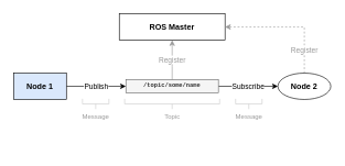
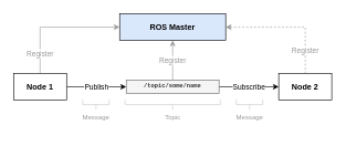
+ <mxCell id="6" value="Register" style="edgeStyle=orthogonalEdgeStyle;rounded=0;orthogonalLoop=1;jettySize=auto;html=1;entryX=0;entryY=0.5;entryDx=0;entryDy=0;strokeColor=#999999;fontColor=#999999;" parent="1" source="8" target="2" edge="1"><mxGeometry x="-0.684" relative="1" as="geometry"><Array as="points"><mxPoint x="60" y="40" /></Array><mxPoint as="offset" /></mxGeometry></mxCell>
- <mxCell id="2" value="ROS Master" style="rounded=0;whiteSpace=wrap;html=1;fontStyle=1" parent="1" vertex="1"><mxGeometry x="180" y="20" width="160" height="40" as="geometry" /></mxCell>
+ <mxCell id="2" value="ROS Master" style="rounded=0;whiteSpace=wrap;html=1;fontStyle=1;fillColor=#dae8fc;" parent="1" vertex="1"><mxGeometry x="180" y="20" width="160" height="40" as="geometry" /></mxCell>
- <mxCell id="8" value="Node 1" style="rounded=0;whiteSpace=wrap;html=1;fontStyle=1;fillColor=#dae8fc;" parent="1" vertex="1"><mxGeometry x="20" y="110" width="80" height="40" as="geometry" /></mxCell>
+ <mxCell id="8" value="Node 1" style="rounded=0;whiteSpace=wrap;html=1;fontStyle=1" parent="1" vertex="1"><mxGeometry x="20" y="110" width="80" height="40" as="geometry" /></mxCell>
- <mxCell id="10" value="Node 2" style="ellipse;whiteSpace=wrap;html=1;fontStyle=1;" parent="1" vertex="1"><mxGeometry x="420" y="110" width="80" height="40" as="geometry" /></mxCell>
+ <mxCell id="10" value="Node 2" style="rounded=0;whiteSpace=wrap;html=1;fontStyle=1" parent="1" vertex="1"><mxGeometry x="420" y="110" width="80" height="40" as="geometry" /></mxCell>
